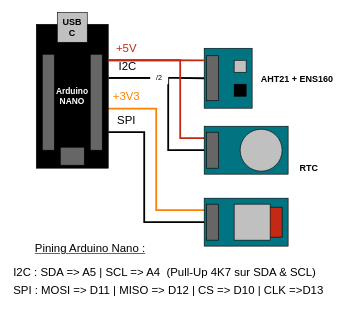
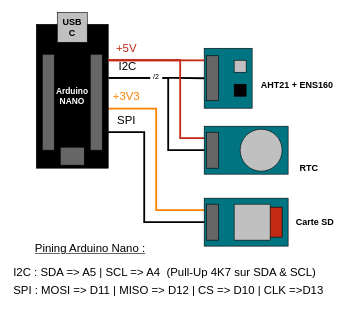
- <mxCell id="30" value="/2" style="text;html=1;align=center;verticalAlign=middle;whiteSpace=wrap;rounded=0;fillColor=default;" vertex="1" parent="1"><mxGeometry x="250" y="120" width="30" height="20" as="geometry" /></mxCell>
+ <mxCell id="30" value="/2" style="text;html=1;align=center;verticalAlign=middle;whiteSpace=wrap;rounded=0;fillColor=default;" vertex="1" parent="1"><mxGeometry x="250" y="120" width="20" height="15" as="geometry" /></mxCell>
- <mxCell id="19" value="&lt;b&gt;&lt;font style=&quot;font-size: 15px;&quot;&gt;AHT21 + ENS160&lt;/font&gt;&lt;/b&gt;" style="text;html=1;align=center;verticalAlign=middle;whiteSpace=wrap;rounded=0;" vertex="1" parent="1"><mxGeometry x="430" y="115" width="130" height="30" as="geometry" /></mxCell>
+ <mxCell id="19" value="&lt;b&gt;&lt;font style=&quot;font-size: 15px;&quot;&gt;AHT21 + ENS160&lt;/font&gt;&lt;/b&gt;" style="text;html=1;align=center;verticalAlign=middle;whiteSpace=wrap;rounded=0;" vertex="1" parent="1"><mxGeometry x="430" y="125" width="130" height="30" as="geometry" /></mxCell>
+ <mxCell id="21" value="&lt;font style=&quot;font-size: 15px;&quot;&gt;&lt;b&gt;Carte SD&lt;br&gt;&lt;/b&gt;&lt;/font&gt;" style="text;html=1;align=center;verticalAlign=middle;whiteSpace=wrap;rounded=0;" vertex="1" parent="1"><mxGeometry x="490" y="355" width="70" height="30" as="geometry" /></mxCell>
